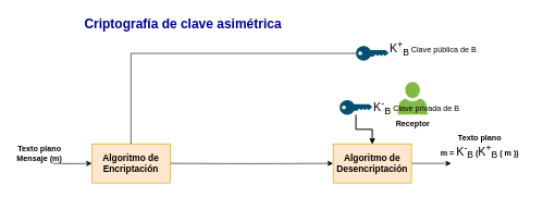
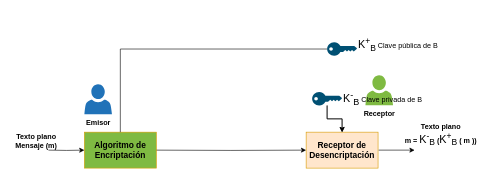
- <mxCell id="16" value="&lt;font style=&quot;font-size: 20px;&quot;&gt;&lt;b&gt;Criptografía de clave asimétrica&lt;/b&gt;&lt;/font&gt;" style="text;strokeColor=none;align=center;fillColor=none;html=1;verticalAlign=middle;whiteSpace=wrap;rounded=0;fontColor=#000099;" vertex="1" parent="1"><mxGeometry x="100" y="20" width="360" height="30" as="geometry" /></mxCell>
+ <mxCell id="2" value="&lt;b&gt;Emisor&lt;/b&gt;" style="sketch=0;pointerEvents=1;shadow=0;dashed=0;html=1;strokeColor=none;labelPosition=center;verticalLabelPosition=bottom;verticalAlign=top;outlineConnect=0;align=center;shape=mxgraph.office.users.user;fillColor=#2072B8;" vertex="1" parent="1"><mxGeometry x="140" y="140" width="46" height="50" as="geometry" /></mxCell>
- <mxCell id="5" value="&lt;b&gt;&lt;font style=&quot;font-size: 14px;&quot;&gt;Algoritmo de Encriptación&lt;/font&gt;&lt;/b&gt;" style="rounded=0;whiteSpace=wrap;html=1;fillColor=#ffe6cc;strokeColor=#d79b00;" vertex="1" parent="1"><mxGeometry x="140" y="220" width="120" height="60" as="geometry" /></mxCell>
+ <mxCell id="5" value="&lt;b&gt;&lt;font style=&quot;font-size: 14px;&quot;&gt;Algoritmo de Encriptación&lt;/font&gt;&lt;/b&gt;" style="rounded=0;whiteSpace=wrap;html=1;fillColor=#7fba42;strokeColor=#d79b00;" vertex="1" parent="1"><mxGeometry x="140" y="220" width="120" height="60" as="geometry" /></mxCell>
- <mxCell id="6" value="&lt;b&gt;&lt;font style=&quot;font-size: 14px;&quot;&gt;Algoritmo de Desencriptación&lt;/font&gt;&lt;/b&gt;" style="rounded=0;whiteSpace=wrap;html=1;fillColor=#ffe6cc;strokeColor=#d79b00;" vertex="1" parent="1"><mxGeometry x="510" y="220" width="120" height="60" as="geometry" /></mxCell>
+ <mxCell id="6" value="&lt;b&gt;&lt;font style=&quot;font-size: 14px;&quot;&gt;Receptor de Desencriptación&lt;/font&gt;&lt;/b&gt;" style="rounded=0;whiteSpace=wrap;html=1;fillColor=#ffe6cc;strokeColor=#d79b00;" vertex="1" parent="1"><mxGeometry x="510" y="220" width="120" height="60" as="geometry" /></mxCell>
